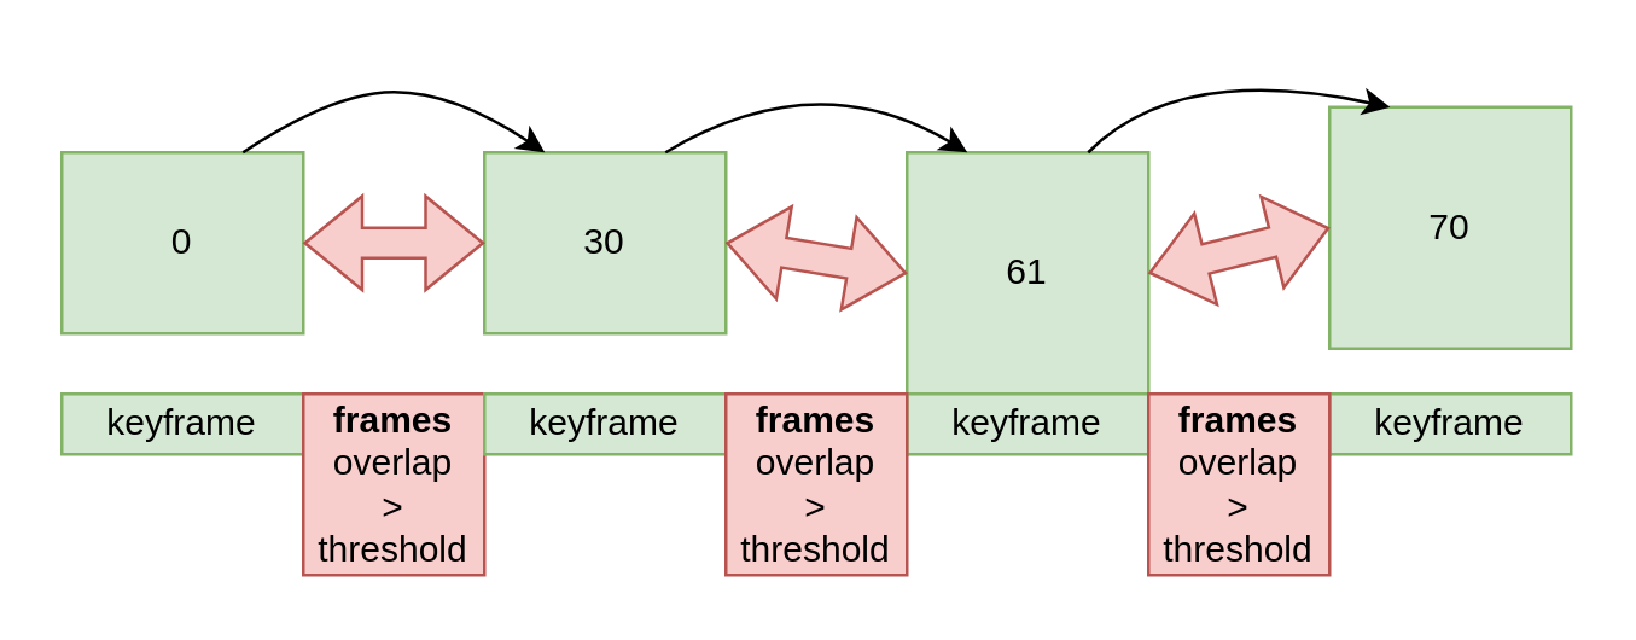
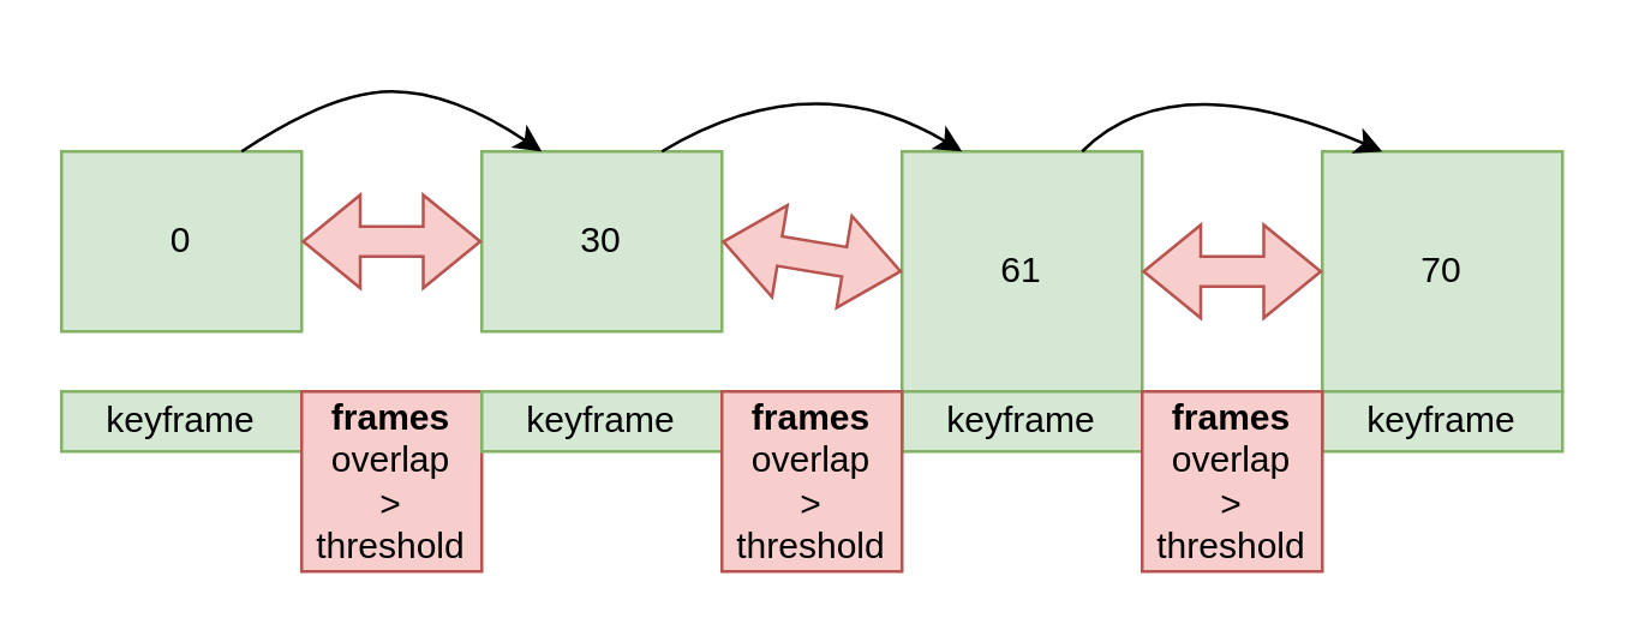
- <mxCell id="5" value="70" style="whiteSpace=wrap;html=1;aspect=fixed;fillColor=#d5e8d4;strokeColor=#82b366;" vertex="1" parent="1"><mxGeometry x="440" y="35" width="80" height="80" as="geometry" /></mxCell>
+ <mxCell id="5" value="70" style="whiteSpace=wrap;html=1;aspect=fixed;fillColor=#d5e8d4;strokeColor=#82b366;" vertex="1" parent="1"><mxGeometry x="440" y="50" width="80" height="80" as="geometry" /></mxCell>
